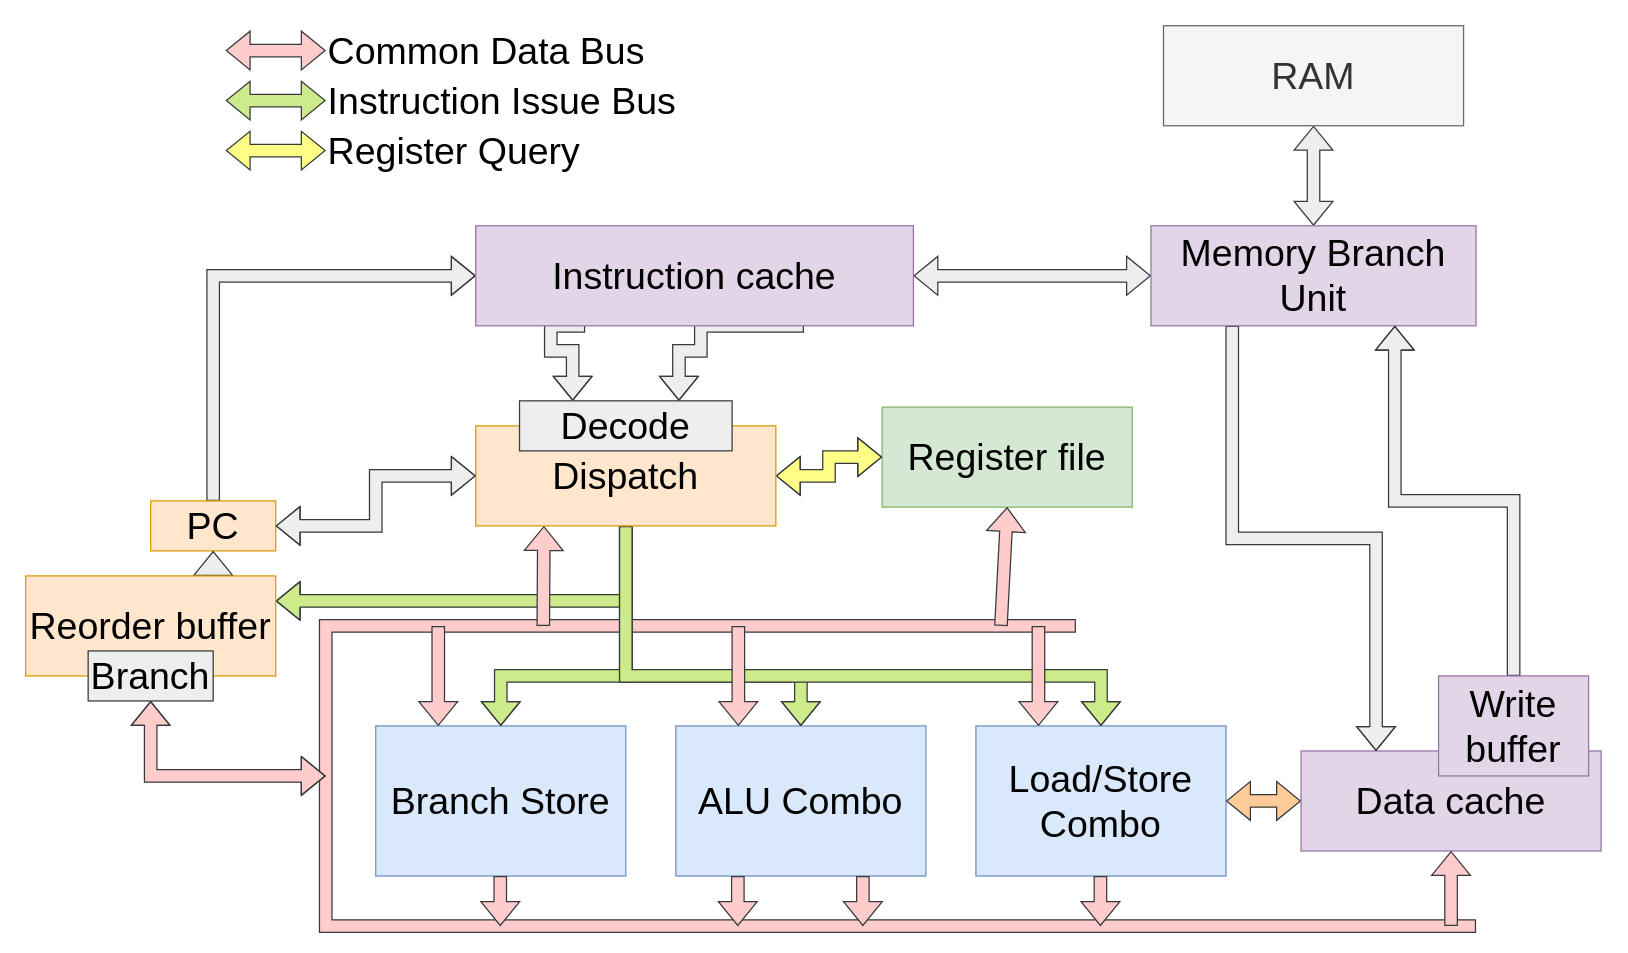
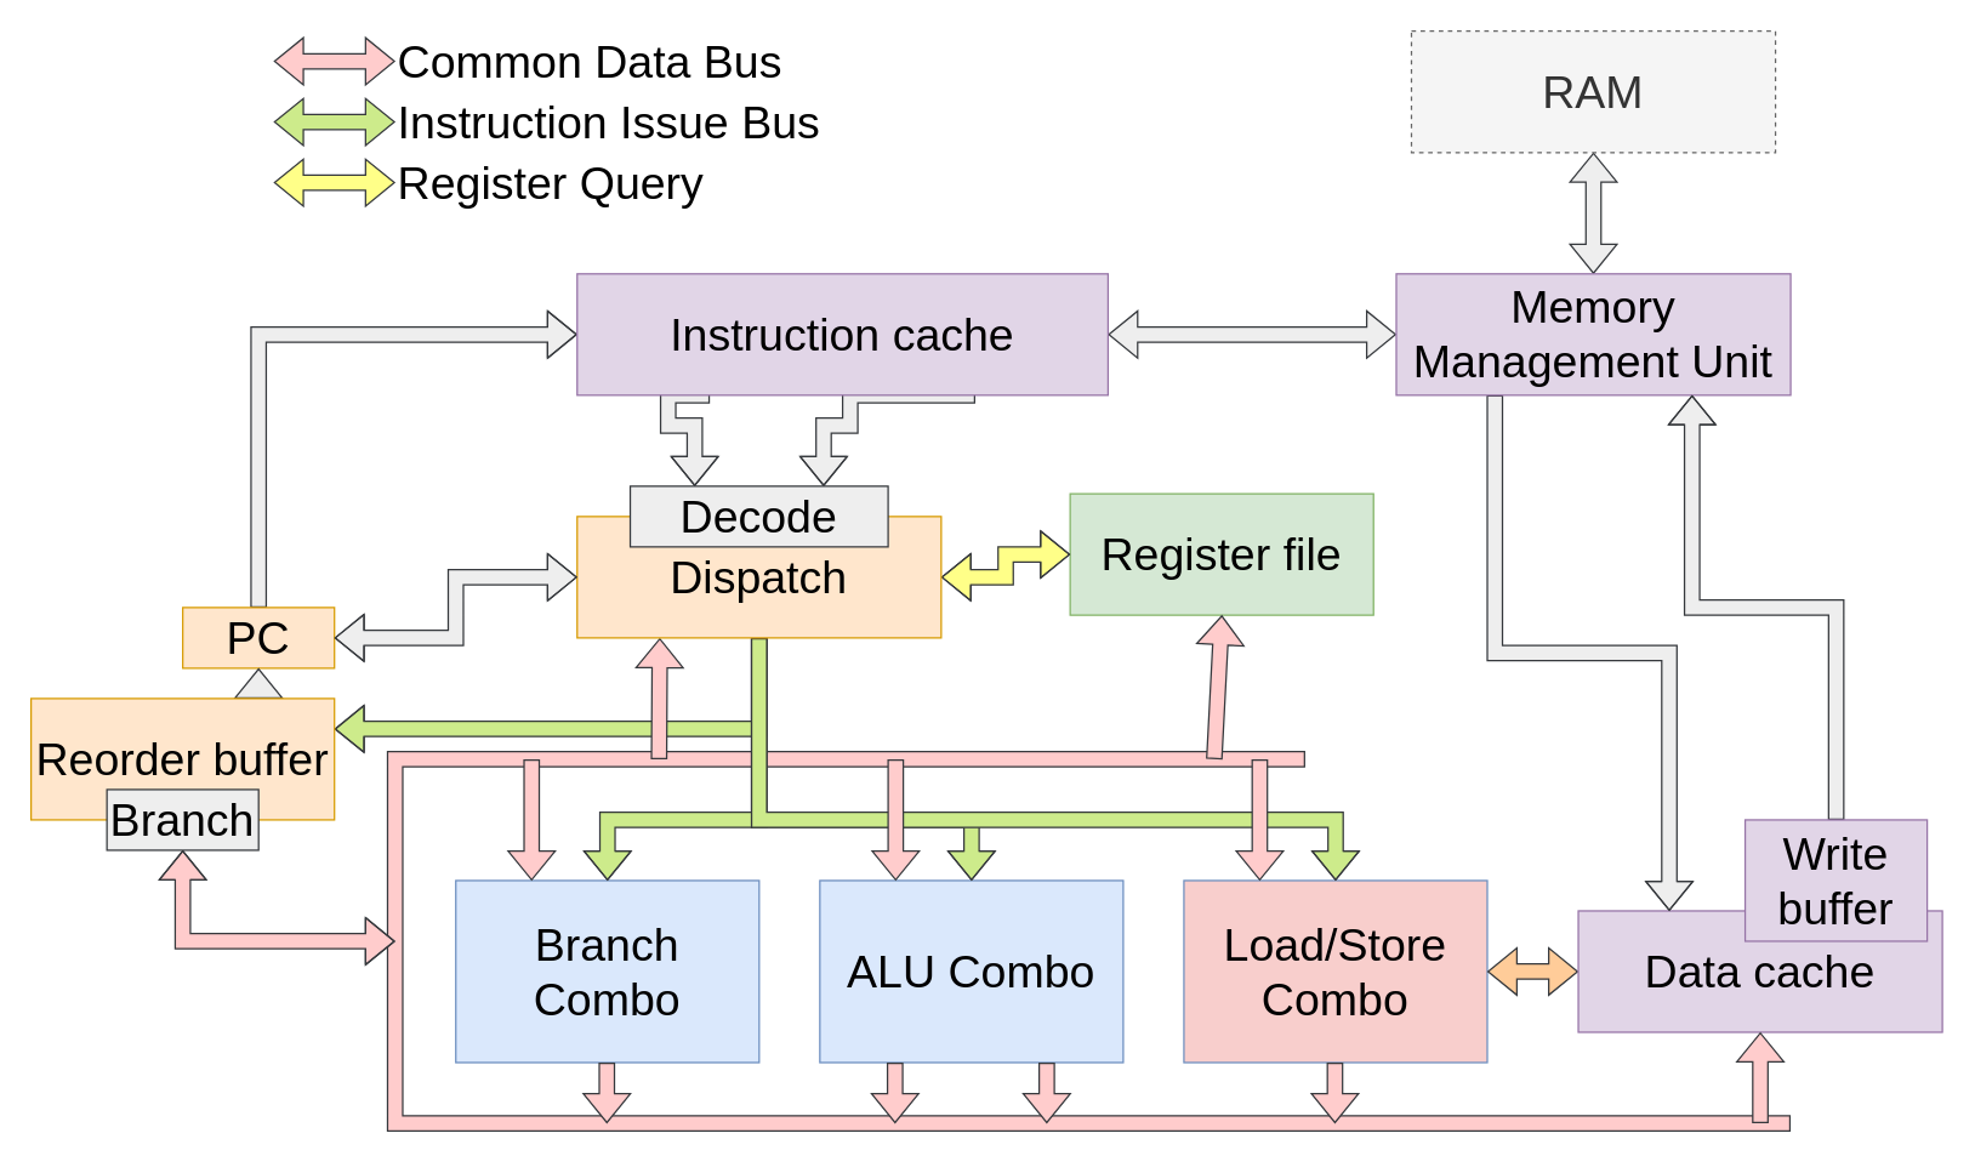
- <mxCell id="25" value="&lt;font style=&quot;font-size: 30px;&quot;&gt;RAM&lt;/font&gt;" style="rounded=0;whiteSpace=wrap;html=1;fillColor=#f5f5f5;strokeColor=#666666;fontSize=30;fontColor=#333333;" parent="1" vertex="1"><mxGeometry x="930" width="240" height="80" as="geometry" y="20" /></mxCell>
+ <mxCell id="25" value="&lt;font style=&quot;font-size: 30px;&quot;&gt;RAM&lt;/font&gt;" style="rounded=0;whiteSpace=wrap;html=1;fillColor=#f5f5f5;strokeColor=#666666;fontSize=30;fontColor=#333333;dashed=1;" parent="1" vertex="1"><mxGeometry x="930" width="240" height="80" as="geometry" y="20" /></mxCell>
- <mxCell id="22" value="&lt;font style=&quot;font-size: 30px;&quot;&gt;Memory Branch Unit&lt;/font&gt;" style="rounded=0;whiteSpace=wrap;html=1;fillColor=#e1d5e7;strokeColor=#9673a6;fontSize=30;" parent="1" vertex="1"><mxGeometry x="920" y="180" width="260" height="80" as="geometry" /></mxCell>
+ <mxCell id="22" value="&lt;font style=&quot;font-size: 30px;&quot;&gt;Memory Management Unit&lt;/font&gt;" style="rounded=0;whiteSpace=wrap;html=1;fillColor=#e1d5e7;strokeColor=#9673a6;fontSize=30;" parent="1" vertex="1"><mxGeometry x="920" y="180" width="260" height="80" as="geometry" /></mxCell>
- <mxCell id="15" value="&lt;font style=&quot;font-size: 30px;&quot;&gt;Branch Store&lt;/font&gt;" style="rounded=0;whiteSpace=wrap;html=1;fillColor=#dae8fc;strokeColor=#6c8ebf;fontSize=30;" parent="1" vertex="1"><mxGeometry x="300" y="580" width="200" height="120" as="geometry" /></mxCell>
+ <mxCell id="15" value="&lt;font style=&quot;font-size: 30px;&quot;&gt;Branch Combo&lt;/font&gt;" style="rounded=0;whiteSpace=wrap;html=1;fillColor=#dae8fc;strokeColor=#6c8ebf;fontSize=30;" parent="1" vertex="1"><mxGeometry x="300" y="580" width="200" height="120" as="geometry" /></mxCell>
- <mxCell id="17" value="&lt;font style=&quot;font-size: 30px;&quot;&gt;Load/Store Combo&lt;/font&gt;" style="rounded=0;whiteSpace=wrap;html=1;fillColor=#dae8fc;strokeColor=#6c8ebf;fontSize=30;" parent="1" vertex="1"><mxGeometry x="780" y="580" width="200" height="120" as="geometry" /></mxCell>
+ <mxCell id="17" value="&lt;font style=&quot;font-size: 30px;&quot;&gt;Load/Store Combo&lt;/font&gt;" style="rounded=0;whiteSpace=wrap;html=1;fillColor=#f8cecc;strokeColor=#6c8ebf;fontSize=30;" parent="1" vertex="1"><mxGeometry x="780" y="580" width="200" height="120" as="geometry" /></mxCell>
